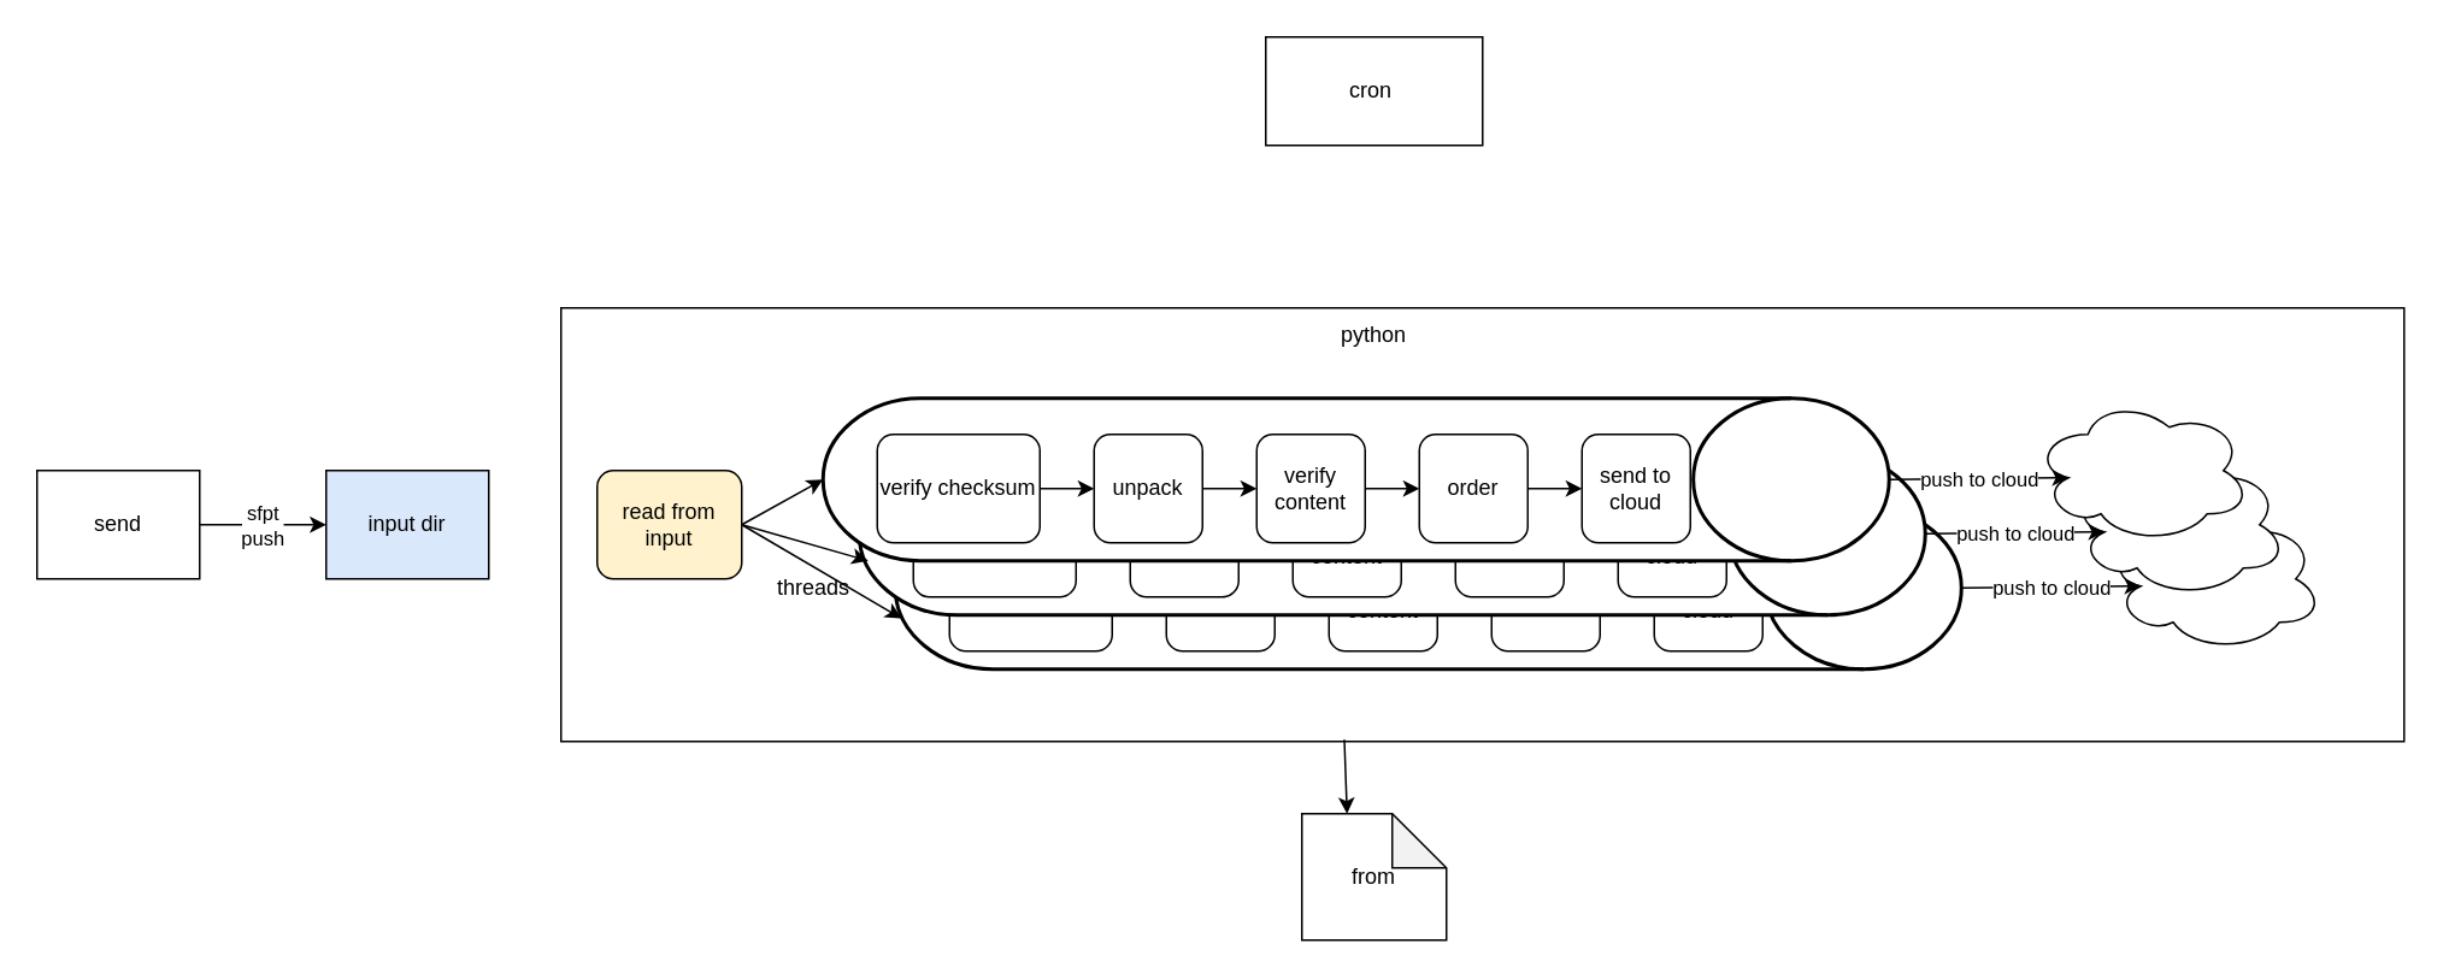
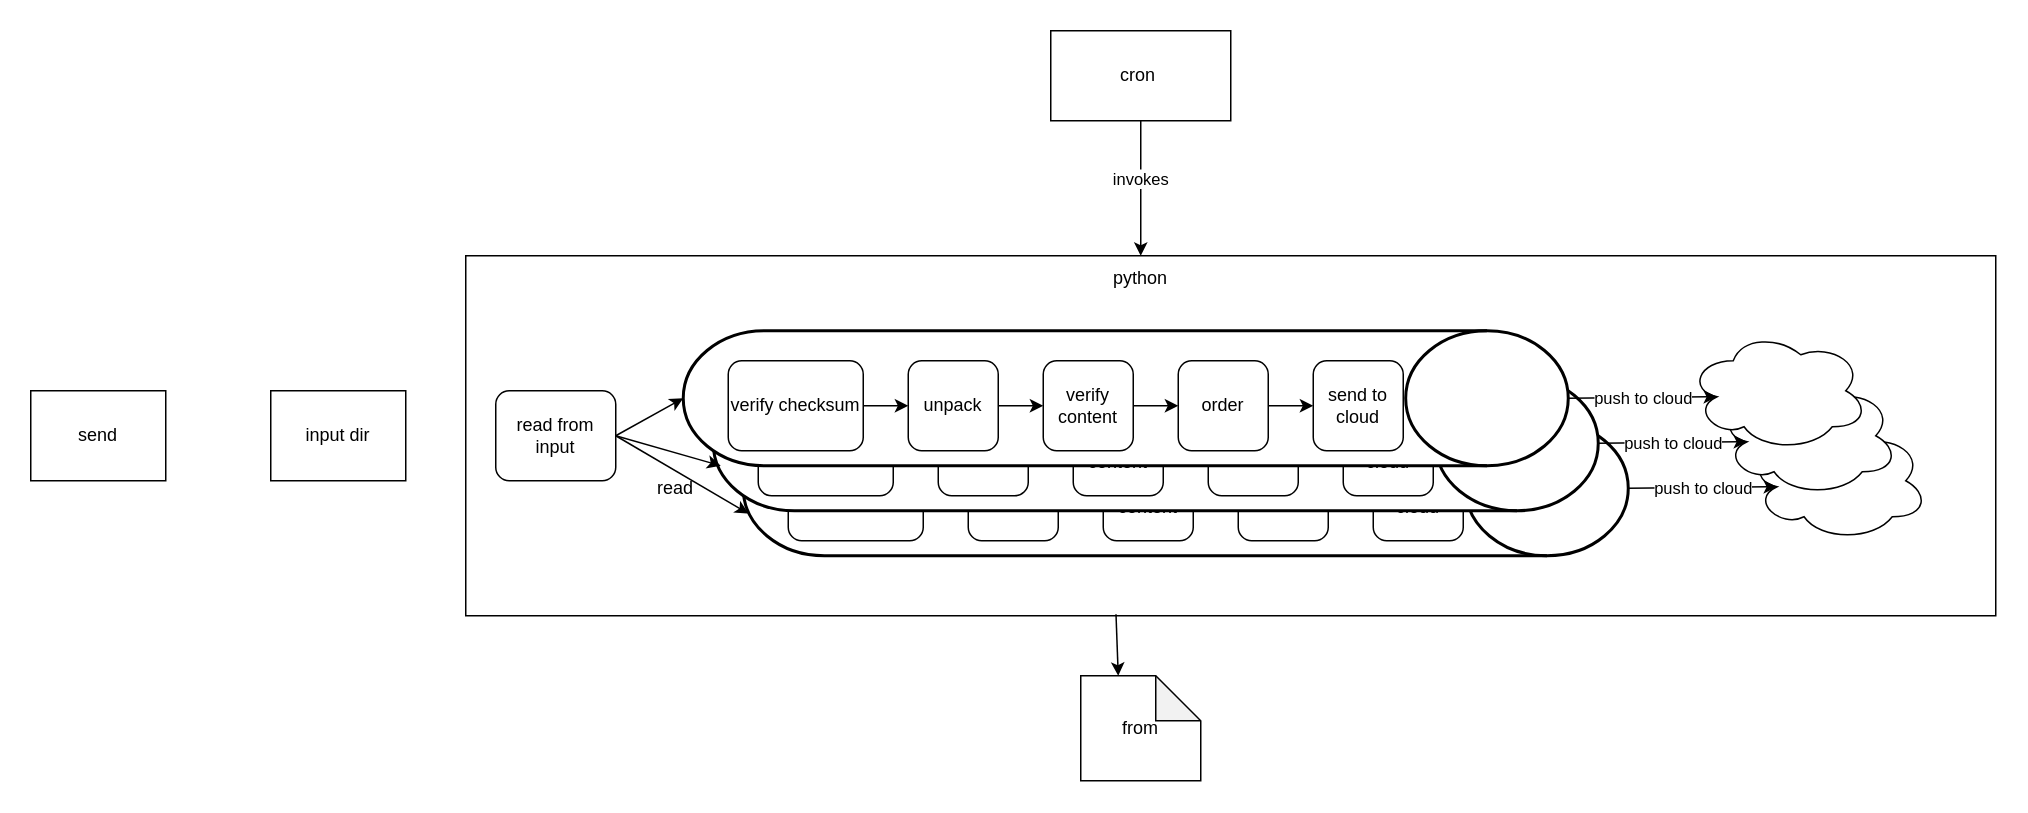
+ <mxCell id="59" value="" style="endArrow=classic;html=1;rounded=0;exitX=0.5;exitY=1;exitDx=0;exitDy=0;entryX=0.5;entryY=0;entryDx=0;entryDy=0;" edge="1" parent="1" source="54" target="52"><mxGeometry width="50" height="50" relative="1" as="geometry"><mxPoint x="660" y="370" as="sourcePoint" /><mxPoint x="710" y="320" as="targetPoint" /></mxGeometry></mxCell>
+ <mxCell id="60" value="invokes" style="edgeLabel;html=1;align=center;verticalAlign=middle;resizable=0;points=[];" vertex="1" connectable="0" parent="59"><mxGeometry x="-0.146" y="-1" relative="1" as="geometry"><mxPoint as="offset" /></mxGeometry></mxCell>
- <mxCell id="5" value="" style="endArrow=classic;html=1;rounded=0;exitX=1;exitY=0.5;exitDx=0;exitDy=0;entryX=0;entryY=0.5;entryDx=0;entryDy=0;" edge="1" parent="1" source="3" target="4"><mxGeometry width="50" height="50" relative="1" as="geometry"><mxPoint x="70" y="410" as="sourcePoint" /><mxPoint x="120" y="360" as="targetPoint" /></mxGeometry></mxCell>
- <mxCell id="6" value="&lt;div&gt;sfpt&lt;/div&gt;&lt;div&gt;push&lt;/div&gt;" style="edgeLabel;html=1;align=center;verticalAlign=middle;resizable=0;points=[];" vertex="1" connectable="0" parent="5"><mxGeometry x="0.12" y="-2" relative="1" as="geometry"><mxPoint x="-5" y="-2" as="offset" /></mxGeometry></mxCell>
- <mxCell id="4" value="input dir" style="rounded=0;whiteSpace=wrap;html=1;fillColor=#dae8fc;" vertex="1" parent="1"><mxGeometry x="180" y="260" width="90" height="60" as="geometry" /></mxCell>
+ <mxCell id="4" value="input dir" style="rounded=0;whiteSpace=wrap;html=1;" vertex="1" parent="1"><mxGeometry x="180" y="260" width="90" height="60" as="geometry" /></mxCell>
- <mxCell id="7" value="read from input" style="rounded=1;whiteSpace=wrap;html=1;fillColor=#fff2cc;" vertex="1" parent="1"><mxGeometry x="330" y="260" width="80" height="60" as="geometry" /></mxCell>
+ <mxCell id="7" value="read from input" style="rounded=1;whiteSpace=wrap;html=1;" vertex="1" parent="1"><mxGeometry x="330" y="260" width="80" height="60" as="geometry" /></mxCell>
- <mxCell id="58" value="threads" style="text;html=1;align=center;verticalAlign=middle;whiteSpace=wrap;rounded=0;" vertex="1" parent="1"><mxGeometry x="420" y="310" width="60" height="30" as="geometry" /></mxCell>
+ <mxCell id="58" value="read" style="text;html=1;align=center;verticalAlign=middle;whiteSpace=wrap;rounded=0;" vertex="1" parent="1"><mxGeometry x="420" y="310" width="60" height="30" as="geometry" /></mxCell>
